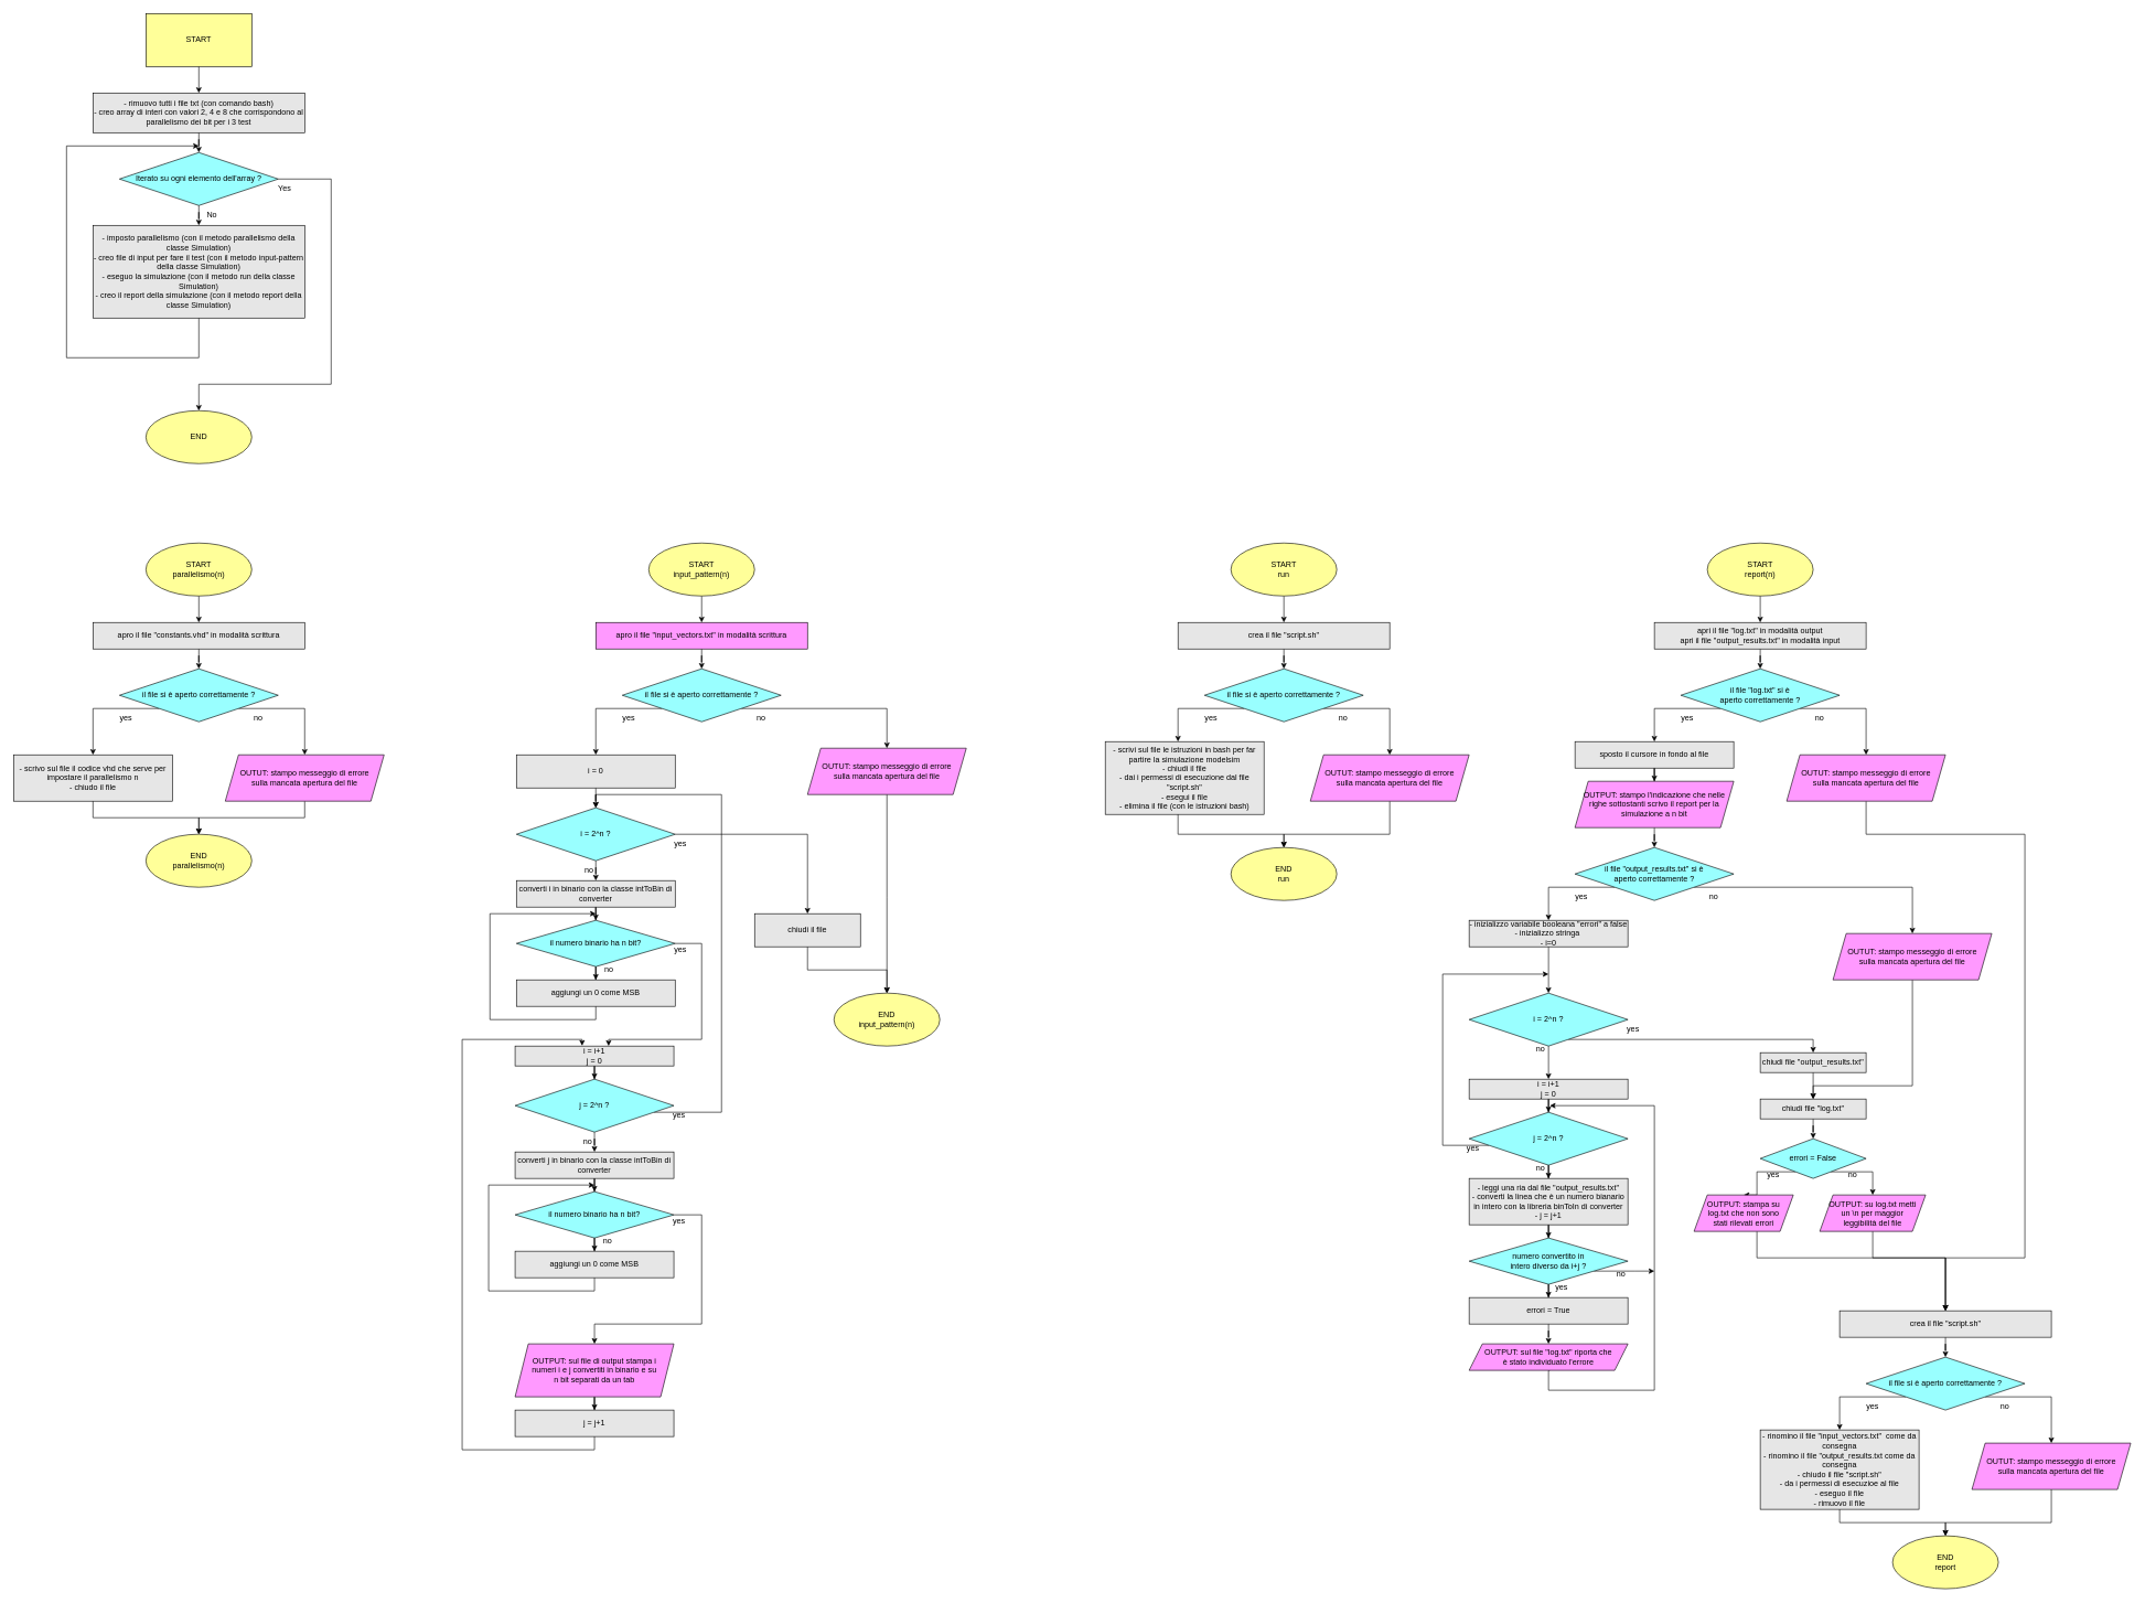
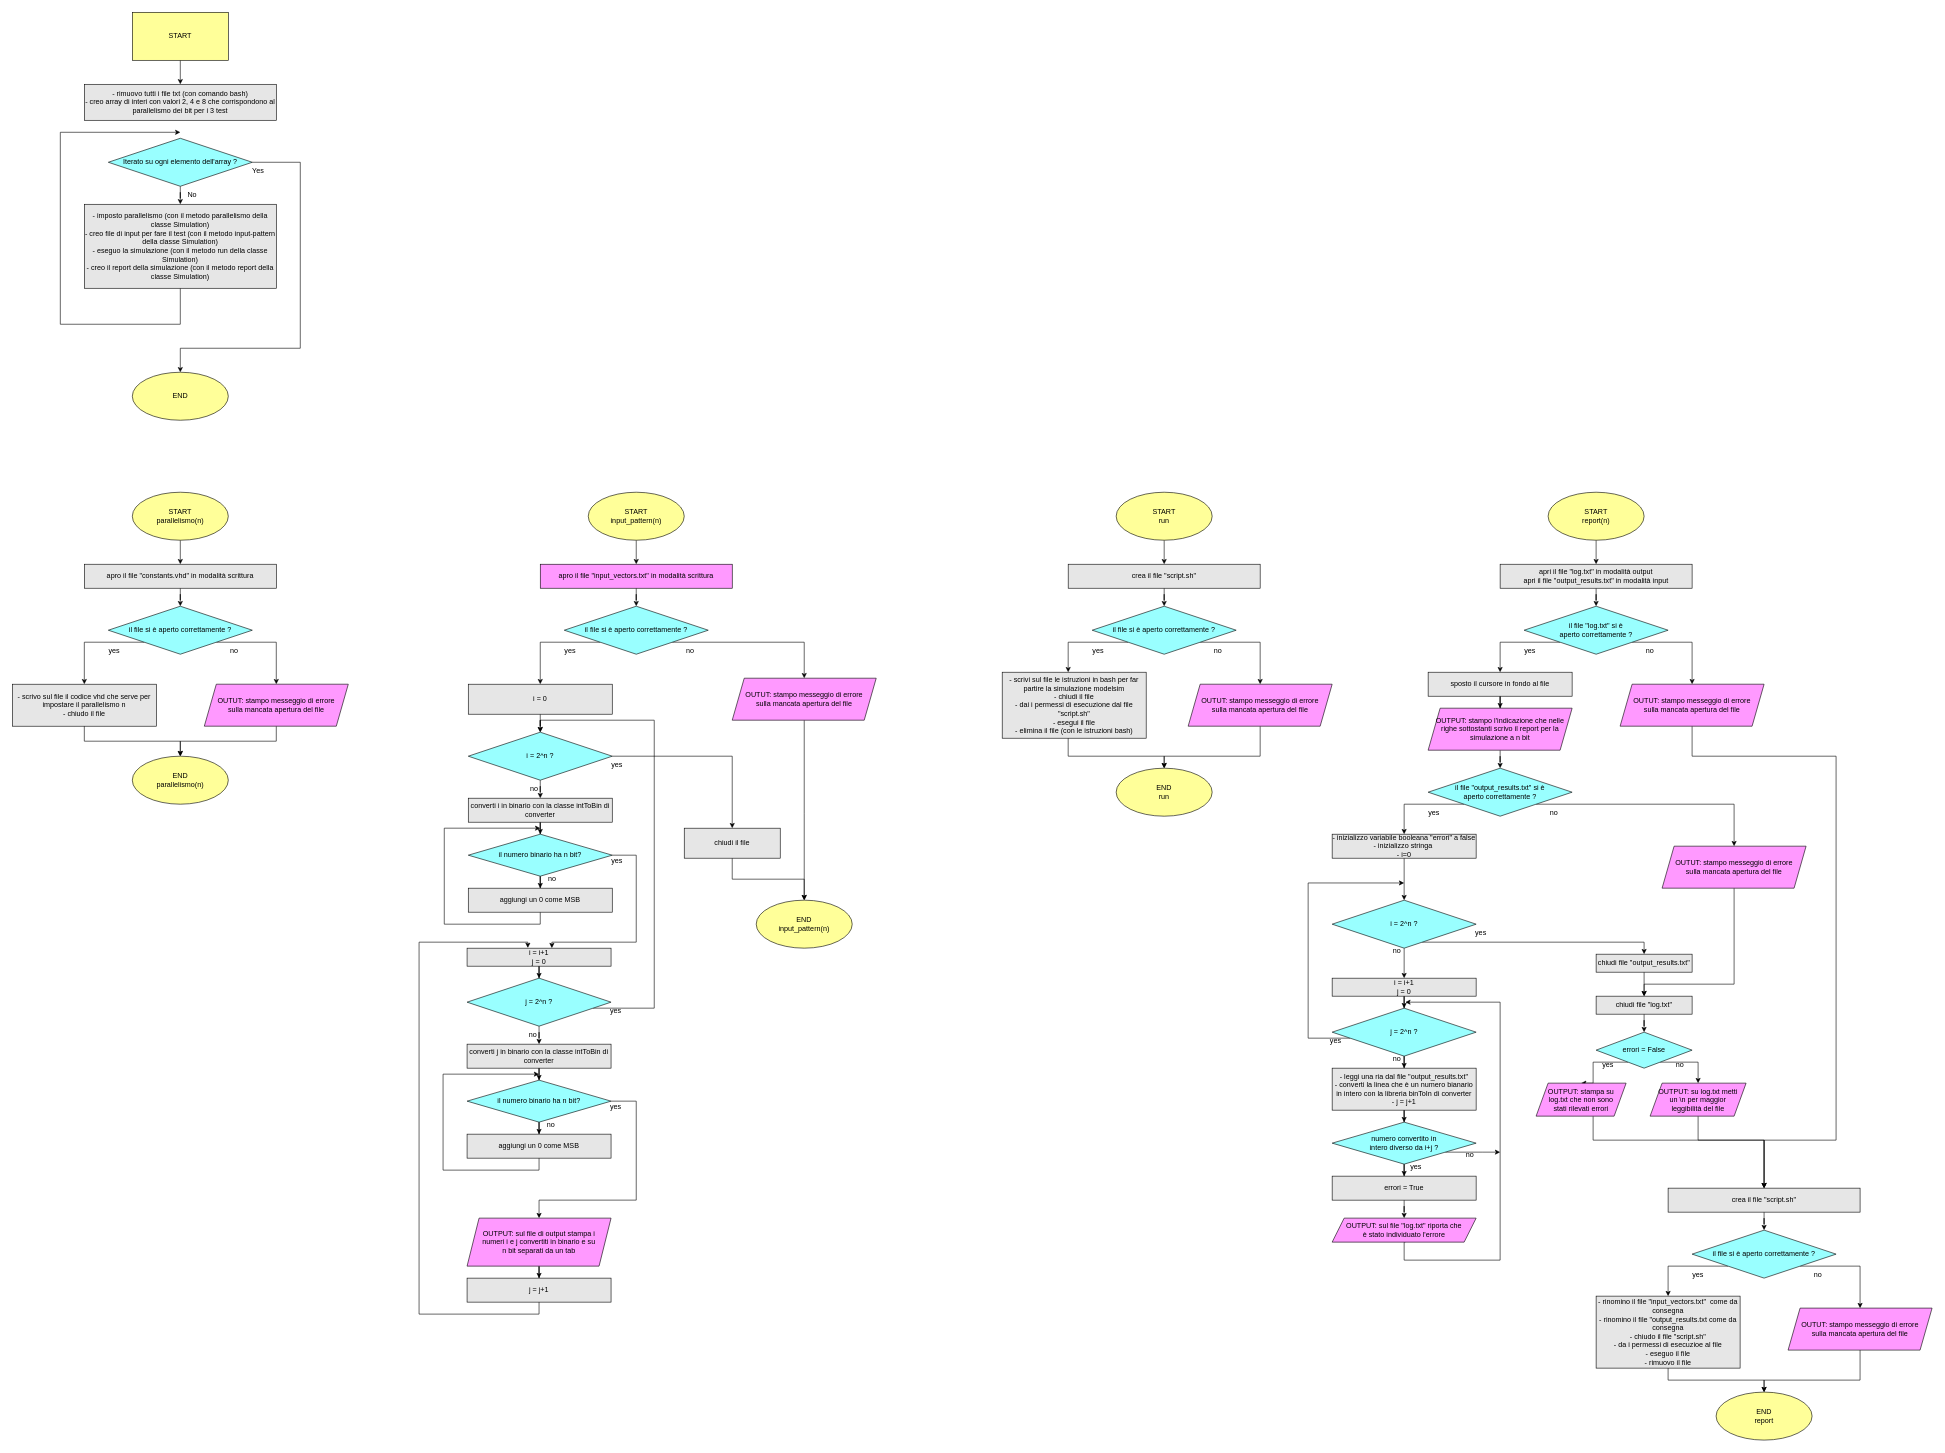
- <mxCell id="4" style="edgeStyle=orthogonalEdgeStyle;rounded=0;orthogonalLoop=1;jettySize=auto;html=1;entryX=0.5;entryY=0;entryDx=0;entryDy=0;" edge="1" parent="1" source="5" target="8"><mxGeometry relative="1" as="geometry" /></mxCell>
